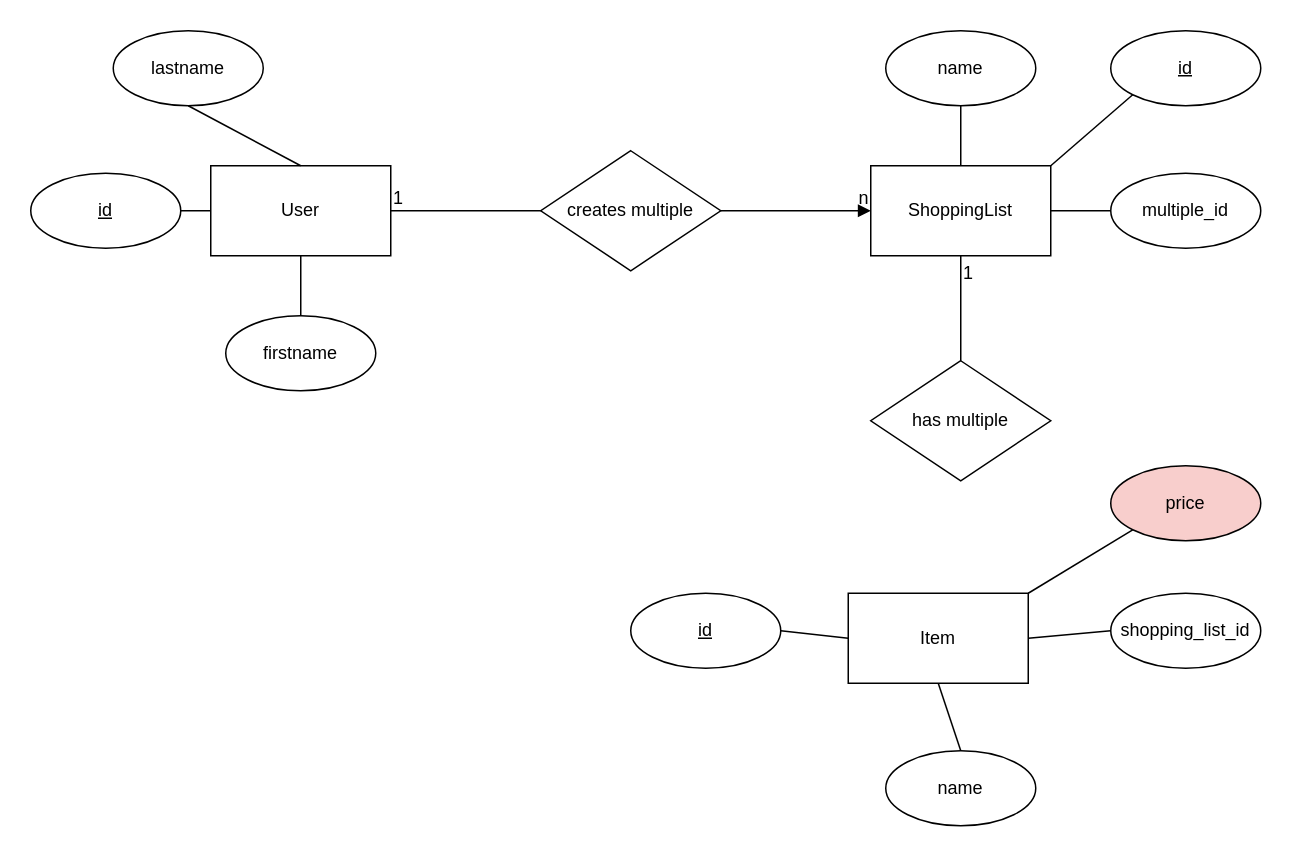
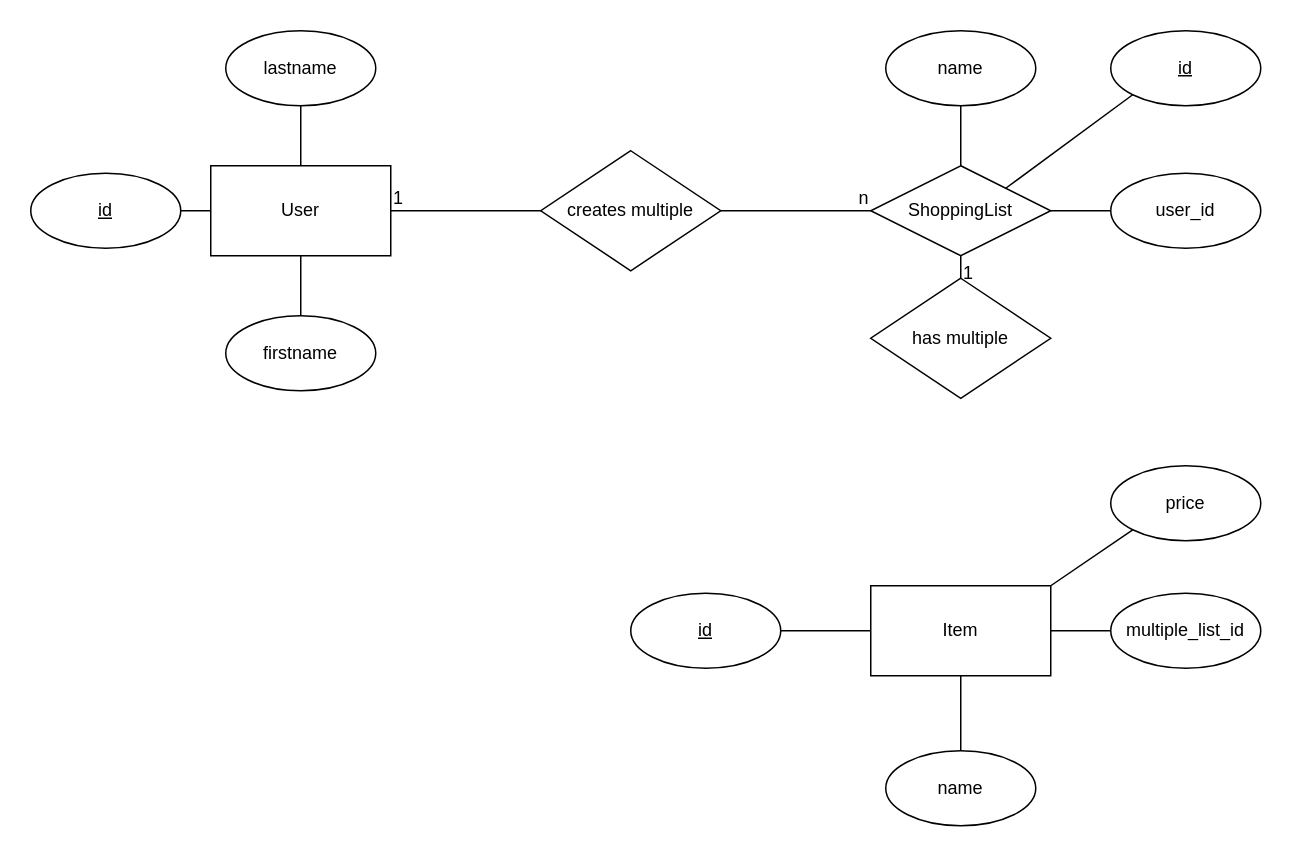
- <mxCell id="7" value="lastname" style="ellipse;whiteSpace=wrap;html=1;" vertex="1" parent="1"><mxGeometry x="75" y="20" width="100" height="50" as="geometry" /></mxCell>
+ <mxCell id="7" value="lastname" style="ellipse;whiteSpace=wrap;html=1;" vertex="1" parent="1"><mxGeometry x="150" y="20" width="100" height="50" as="geometry" /></mxCell>
- <mxCell id="15" value="" style="endArrow=block;html=1;rounded=0;exitX=1;exitY=0.5;exitDx=0;exitDy=0;entryX=0;entryY=0.5;entryDx=0;entryDy=0;" edge="1" parent="1" source="8" target="3"><mxGeometry relative="1" as="geometry"><mxPoint x="470" y="210" as="sourcePoint" /><mxPoint x="630" y="210" as="targetPoint" /></mxGeometry></mxCell>
+ <mxCell id="15" value="" style="endArrow=none;html=1;rounded=0;exitX=1;exitY=0.5;exitDx=0;exitDy=0;entryX=0;entryY=0.5;entryDx=0;entryDy=0;" edge="1" parent="1" source="8" target="3"><mxGeometry relative="1" as="geometry"><mxPoint x="470" y="210" as="sourcePoint" /><mxPoint x="630" y="210" as="targetPoint" /></mxGeometry></mxCell>
- <mxCell id="3" value="ShoppingList" style="rounded=0;whiteSpace=wrap;html=1;" vertex="1" parent="1"><mxGeometry x="580" y="110" width="120" height="60" as="geometry" /></mxCell>
+ <mxCell id="3" value="ShoppingList" style="rhombus;whiteSpace=wrap;html=1;" vertex="1" parent="1"><mxGeometry x="580" y="110" width="120" height="60" as="geometry" /></mxCell>
- <mxCell id="34" value="multiple_id" style="ellipse;whiteSpace=wrap;html=1;" vertex="1" parent="1"><mxGeometry x="740" y="115" width="100" height="50" as="geometry" /></mxCell>
+ <mxCell id="34" value="user_id" style="ellipse;whiteSpace=wrap;html=1;" vertex="1" parent="1"><mxGeometry x="740" y="115" width="100" height="50" as="geometry" /></mxCell>
- <mxCell id="18" value="has multiple" style="rhombus;whiteSpace=wrap;html=1;" vertex="1" parent="1"><mxGeometry x="580" y="240" width="120" height="80" as="geometry" /></mxCell>
+ <mxCell id="18" value="has multiple" style="rhombus;whiteSpace=wrap;html=1;" vertex="1" parent="1"><mxGeometry x="580" y="185" width="120" height="80" as="geometry" /></mxCell>
- <mxCell id="26" value="price" style="ellipse;whiteSpace=wrap;html=1;fillColor=#f8cecc;" vertex="1" parent="1"><mxGeometry x="740" y="310" width="100" height="50" as="geometry" /></mxCell>
+ <mxCell id="26" value="price" style="ellipse;whiteSpace=wrap;html=1;" vertex="1" parent="1"><mxGeometry x="740" y="310" width="100" height="50" as="geometry" /></mxCell>
- <mxCell id="28" value="shopping_list_id" style="ellipse;whiteSpace=wrap;html=1;" vertex="1" parent="1"><mxGeometry x="740" y="395" width="100" height="50" as="geometry" /></mxCell>
+ <mxCell id="28" value="multiple_list_id" style="ellipse;whiteSpace=wrap;html=1;" vertex="1" parent="1"><mxGeometry x="740" y="395" width="100" height="50" as="geometry" /></mxCell>
- <mxCell id="4" value="Item" style="rounded=0;whiteSpace=wrap;html=1;" vertex="1" parent="1"><mxGeometry x="565" y="395" width="120" height="60" as="geometry" /></mxCell>
+ <mxCell id="4" value="Item" style="rounded=0;whiteSpace=wrap;html=1;" vertex="1" parent="1"><mxGeometry x="580" y="390" width="120" height="60" as="geometry" /></mxCell>
